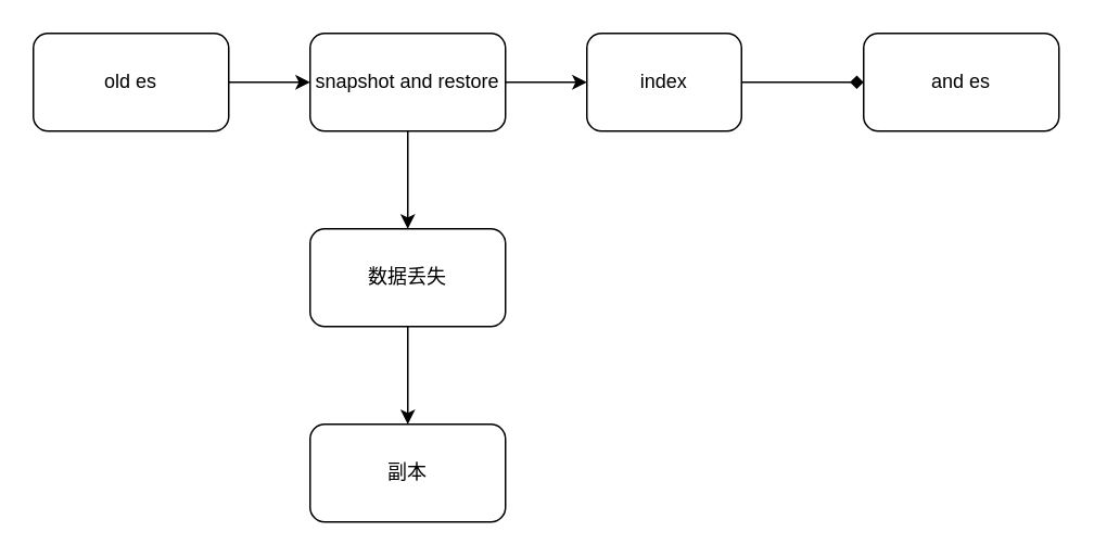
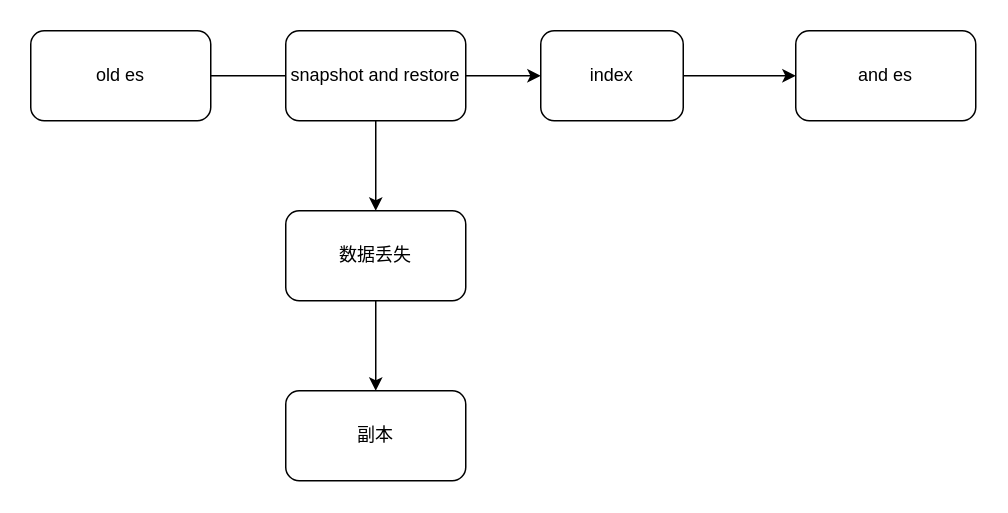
- <mxCell id="5" style="edgeStyle=orthogonalEdgeStyle;rounded=0;orthogonalLoop=1;jettySize=auto;html=1;exitX=1;exitY=0.5;exitDx=0;exitDy=0;entryX=0;entryY=0.5;entryDx=0;entryDy=0;" edge="1" parent="1" source="6" target="4"><mxGeometry relative="1" as="geometry" /></mxCell>
+ <mxCell id="5" style="edgeStyle=orthogonalEdgeStyle;rounded=0;orthogonalLoop=1;jettySize=auto;html=1;exitX=1;exitY=0.5;exitDx=0;exitDy=0;entryX=0;entryY=0.5;entryDx=0;entryDy=0;endArrow=none;" edge="1" parent="1" source="6" target="4"><mxGeometry relative="1" as="geometry" /></mxCell>
- <mxCell id="10" style="edgeStyle=orthogonalEdgeStyle;rounded=0;orthogonalLoop=1;jettySize=auto;html=1;exitX=1;exitY=0.5;exitDx=0;exitDy=0;endArrow=diamond;" edge="1" parent="1" source="11" target="7"><mxGeometry relative="1" as="geometry" /></mxCell>
+ <mxCell id="10" style="edgeStyle=orthogonalEdgeStyle;rounded=0;orthogonalLoop=1;jettySize=auto;html=1;exitX=1;exitY=0.5;exitDx=0;exitDy=0;" edge="1" parent="1" source="11" target="7"><mxGeometry relative="1" as="geometry" /></mxCell>
